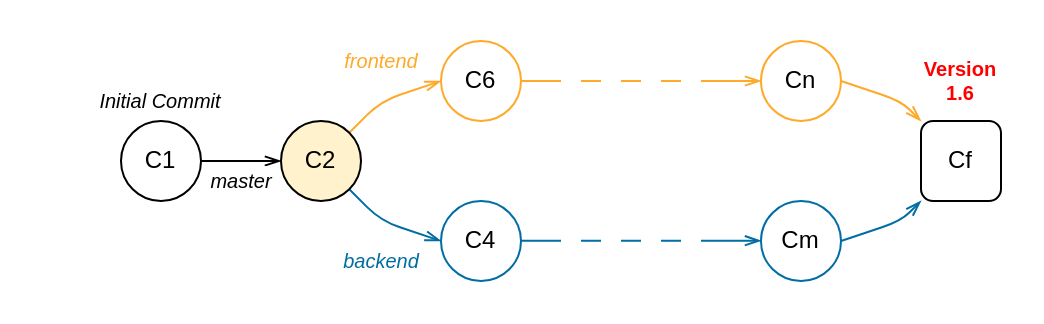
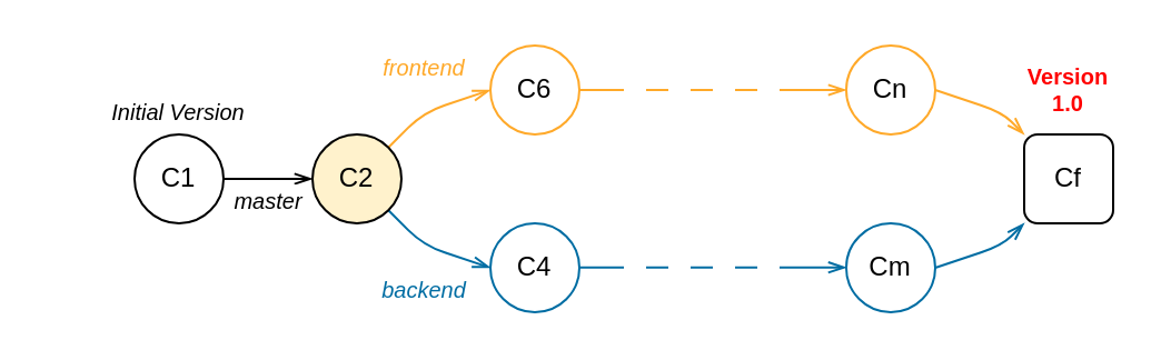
- <mxCell id="17" value="&lt;b&gt;&lt;font color=&quot;#ff0000&quot;&gt;Version 1.6&lt;/font&gt;&lt;/b&gt;" style="text;html=1;strokeColor=none;fillColor=none;align=center;verticalAlign=middle;whiteSpace=wrap;rounded=0;labelBackgroundColor=none;fontSize=10;fontColor=#006DA3;" parent="1" vertex="1"><mxGeometry x="460" y="20" width="40" height="40" as="geometry" /></mxCell>
+ <mxCell id="17" value="&lt;b&gt;&lt;font color=&quot;#ff0000&quot;&gt;Version 1.0&lt;/font&gt;&lt;/b&gt;" style="text;html=1;strokeColor=none;fillColor=none;align=center;verticalAlign=middle;whiteSpace=wrap;rounded=0;labelBackgroundColor=none;fontSize=10;fontColor=#006DA3;" parent="1" vertex="1"><mxGeometry x="460" y="20" width="40" height="40" as="geometry" /></mxCell>
- <mxCell id="16" value="&lt;font size=&quot;1&quot; style=&quot;&quot; color=&quot;#000000&quot;&gt;&lt;i style=&quot;&quot;&gt;Initial Commit&lt;/i&gt;&lt;/font&gt;" style="text;html=1;strokeColor=none;fillColor=none;align=center;verticalAlign=middle;whiteSpace=wrap;rounded=0;labelBackgroundColor=none;fontSize=12;fontColor=#FF0000;" parent="1" vertex="1"><mxGeometry x="20" y="40" width="120" height="20" as="geometry" /></mxCell>
+ <mxCell id="16" value="&lt;font size=&quot;1&quot; style=&quot;&quot; color=&quot;#000000&quot;&gt;&lt;i style=&quot;&quot;&gt;Initial Version&lt;/i&gt;&lt;/font&gt;" style="text;html=1;strokeColor=none;fillColor=none;align=center;verticalAlign=middle;whiteSpace=wrap;rounded=0;labelBackgroundColor=none;fontSize=12;fontColor=#FF0000;" parent="1" vertex="1"><mxGeometry x="20" y="40" width="120" height="20" as="geometry" /></mxCell>
